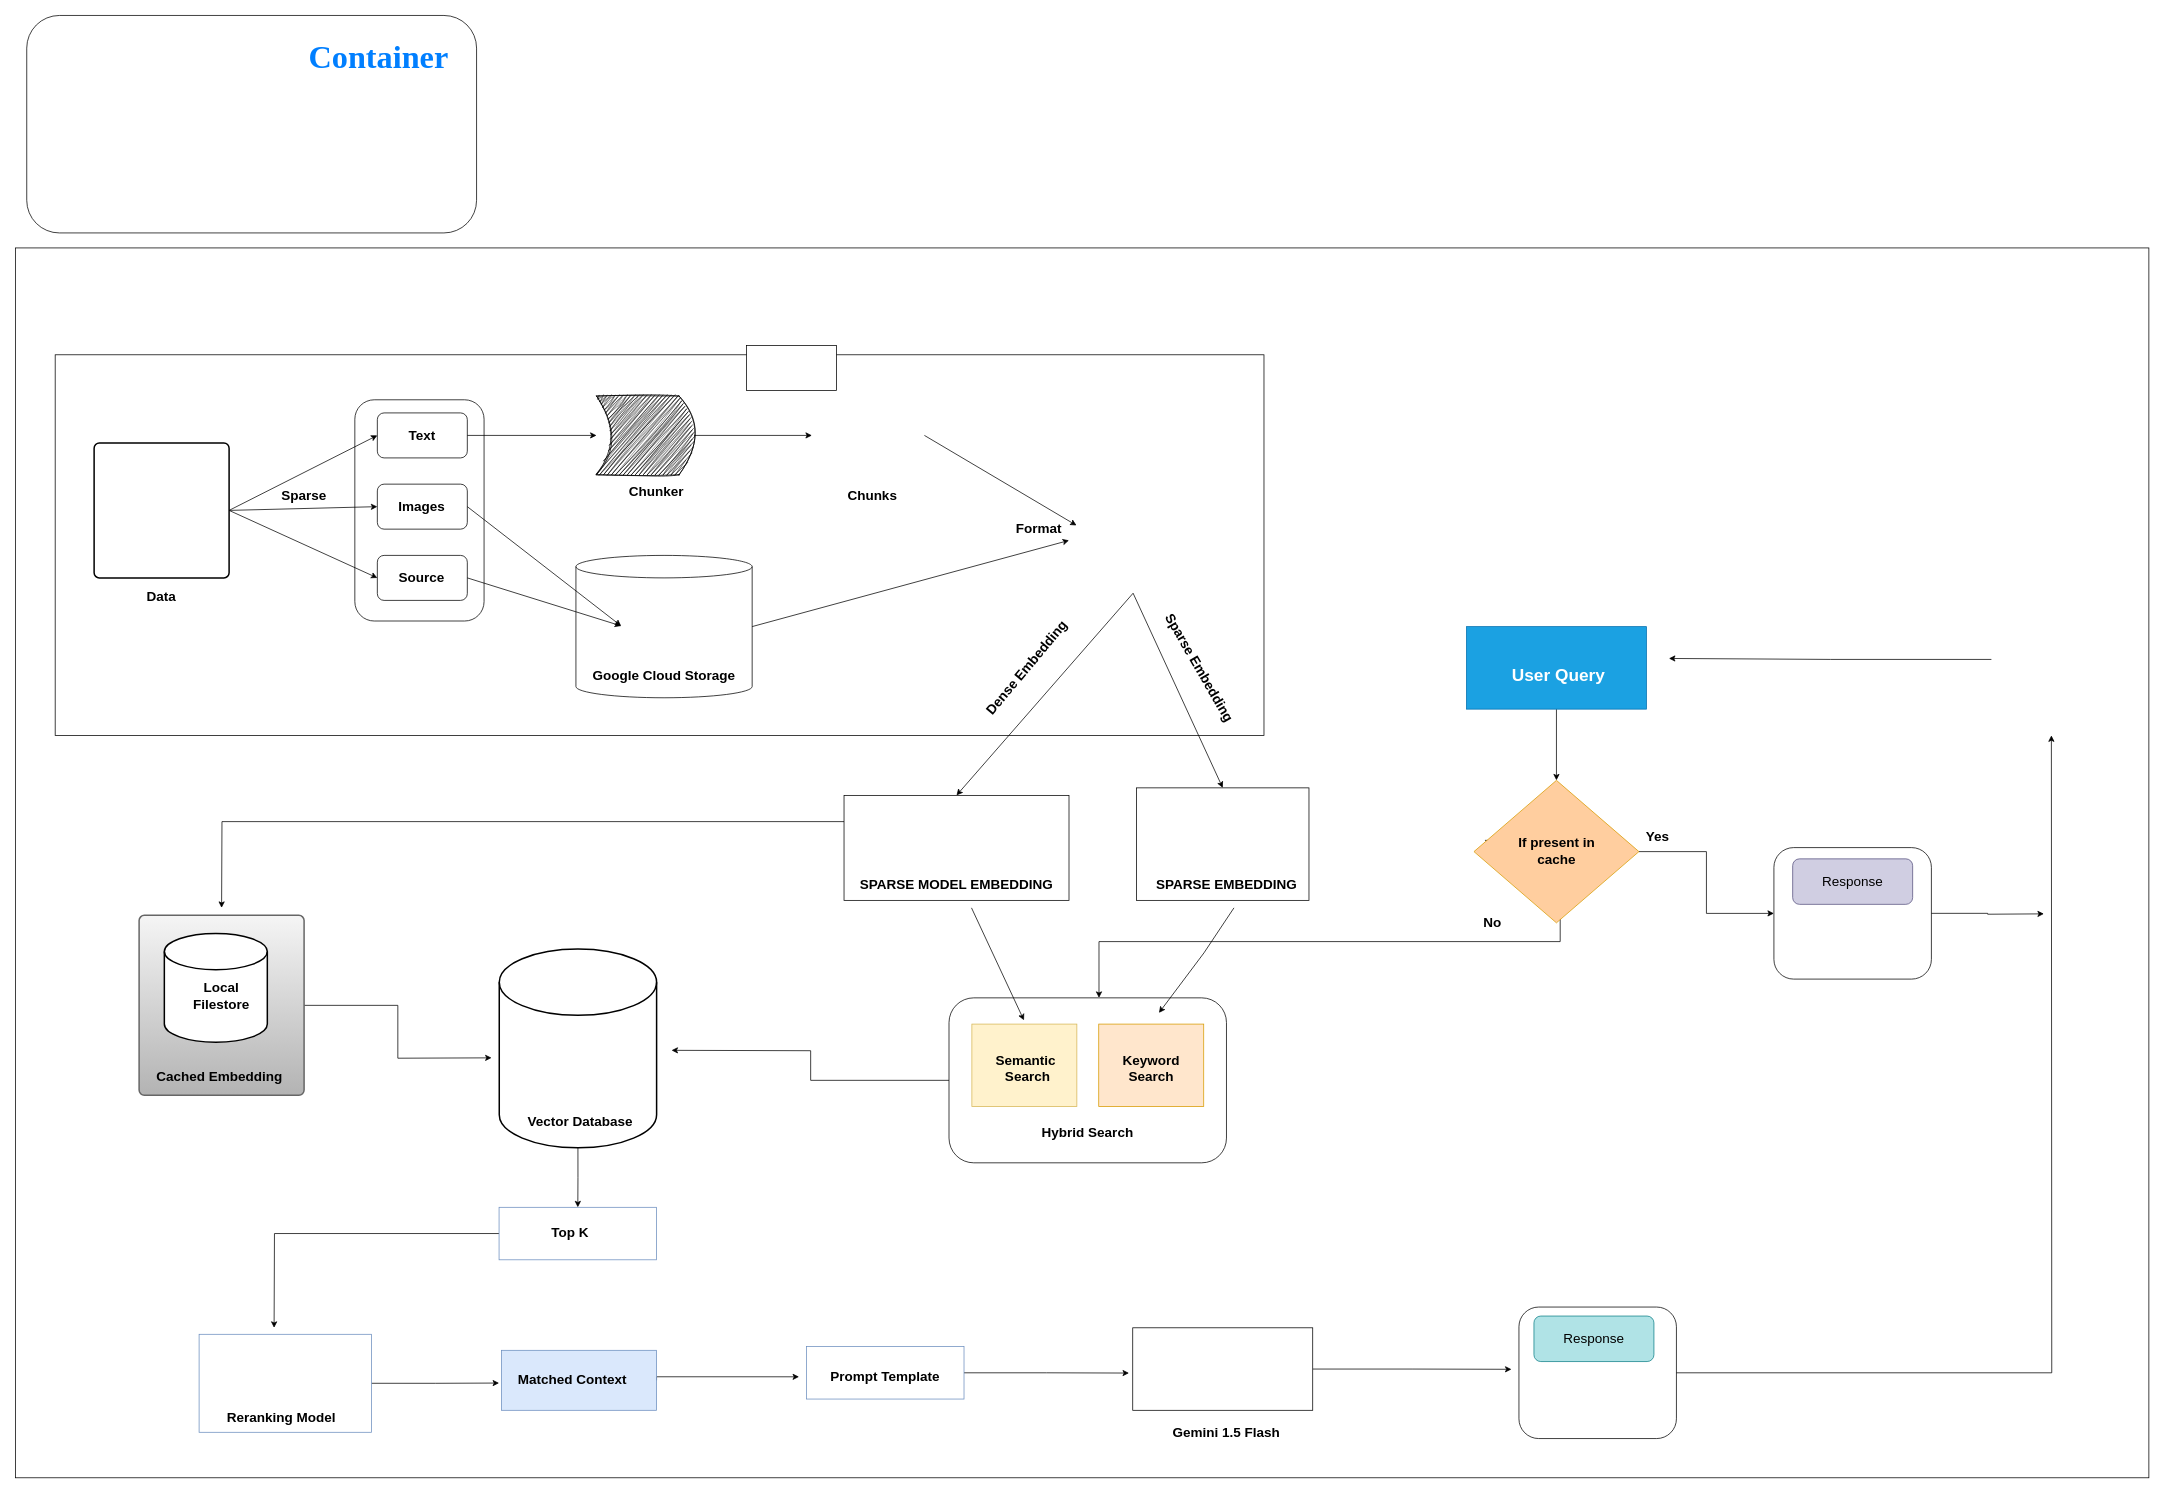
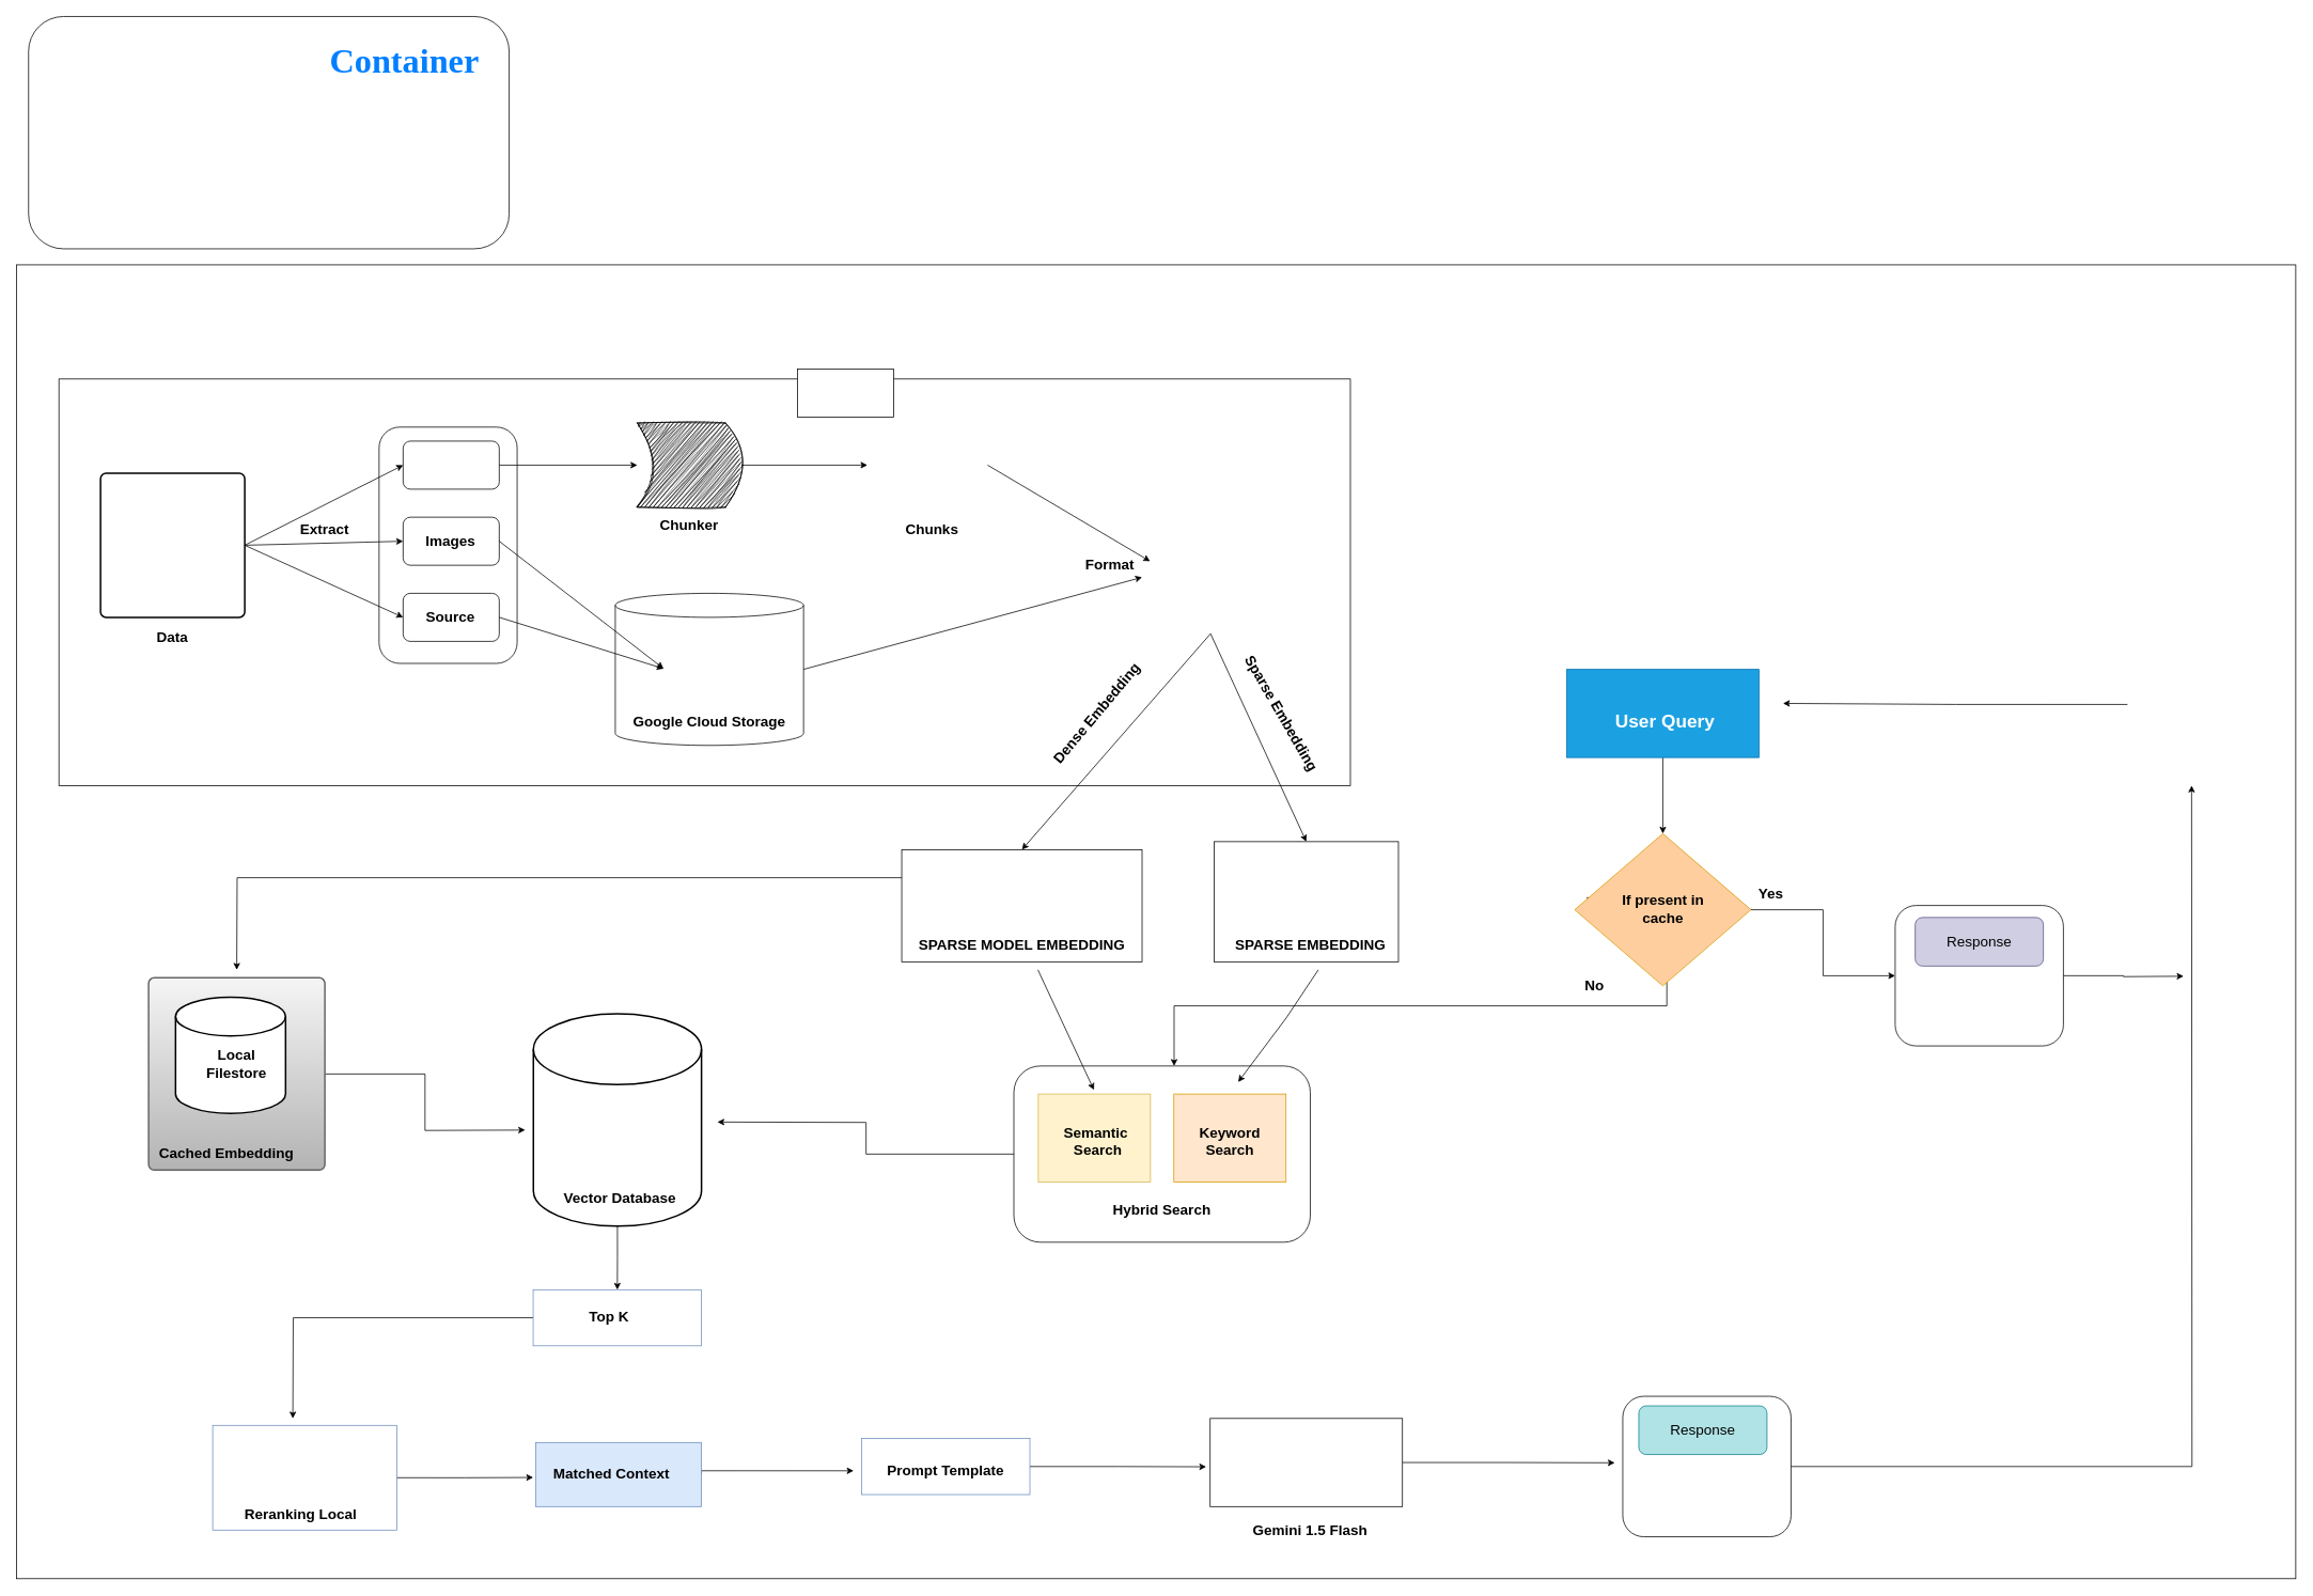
- <mxCell id="41" value="&lt;b&gt;Text&lt;/b&gt;" style="text;html=1;align=center;verticalAlign=middle;whiteSpace=wrap;rounded=0;fontSize=18;" parent="1" vertex="1"><mxGeometry x="510.17" y="565" width="105" height="30" as="geometry" /></mxCell>
- <mxCell id="64" value="&lt;b&gt;Chunker&lt;/b&gt;" style="text;html=1;align=center;verticalAlign=middle;whiteSpace=wrap;rounded=0;fontSize=18;" parent="1" vertex="1"><mxGeometry x="818.84" y="640.42" width="112.33" height="30" as="geometry" /></mxCell>
+ <mxCell id="64" value="&lt;b&gt;Chunker&lt;/b&gt;" style="text;html=1;align=center;verticalAlign=middle;whiteSpace=wrap;rounded=0;fontSize=18;" parent="1" vertex="1"><mxGeometry x="803.84" y="640.42" width="112.33" height="30" as="geometry" /></mxCell>
- <mxCell id="51" value="&lt;b&gt;Sparse&lt;/b&gt;" style="text;html=1;align=center;verticalAlign=middle;whiteSpace=wrap;rounded=0;fontSize=18;" parent="1" vertex="1"><mxGeometry x="375" y="645" width="60" height="30" as="geometry" /></mxCell>
+ <mxCell id="51" value="&lt;b&gt;Extract&lt;/b&gt;" style="text;html=1;align=center;verticalAlign=middle;whiteSpace=wrap;rounded=0;fontSize=18;" parent="1" vertex="1"><mxGeometry x="375" y="645" width="60" height="30" as="geometry" /></mxCell>
- <mxCell id="15" value="&lt;b&gt;Cached Embedding&lt;/b&gt;" style="text;html=1;align=center;verticalAlign=middle;whiteSpace=wrap;rounded=0;fontSize=18;" parent="1" vertex="1"><mxGeometry x="200.36" y="1420" width="184.65" height="30" as="geometry" /></mxCell>
+ <mxCell id="15" value="&lt;b&gt;Cached Embedding&lt;/b&gt;" style="text;html=1;align=center;verticalAlign=middle;whiteSpace=wrap;rounded=0;fontSize=18;" parent="1" vertex="1"><mxGeometry x="190.36" y="1425" width="184.65" height="30" as="geometry" /></mxCell>
- <mxCell id="87" value="&lt;b&gt;Reranking Model&lt;/b&gt;" style="text;html=1;align=center;verticalAlign=middle;whiteSpace=wrap;rounded=0;fontSize=18;" vertex="1" parent="1"><mxGeometry x="280.18" y="1870" width="189.65" height="40" as="geometry" /></mxCell>
+ <mxCell id="87" value="&lt;b&gt;Reranking Local&lt;/b&gt;" style="text;html=1;align=center;verticalAlign=middle;whiteSpace=wrap;rounded=0;fontSize=18;" vertex="1" parent="1"><mxGeometry x="280.18" y="1870" width="189.65" height="40" as="geometry" /></mxCell>
